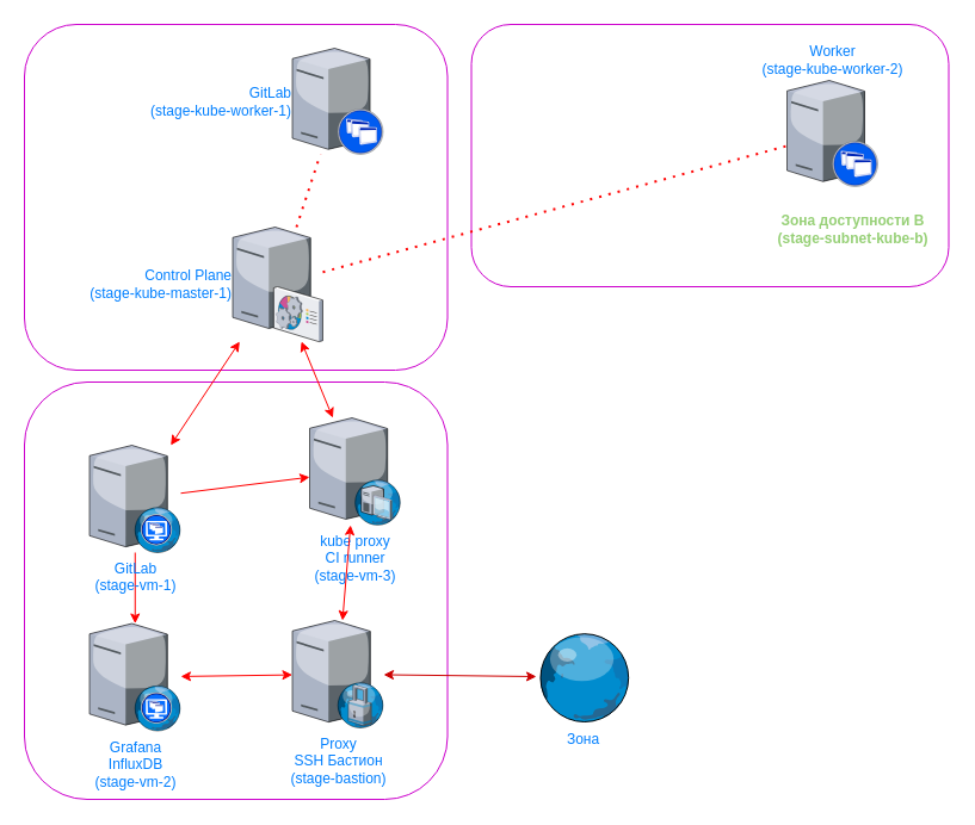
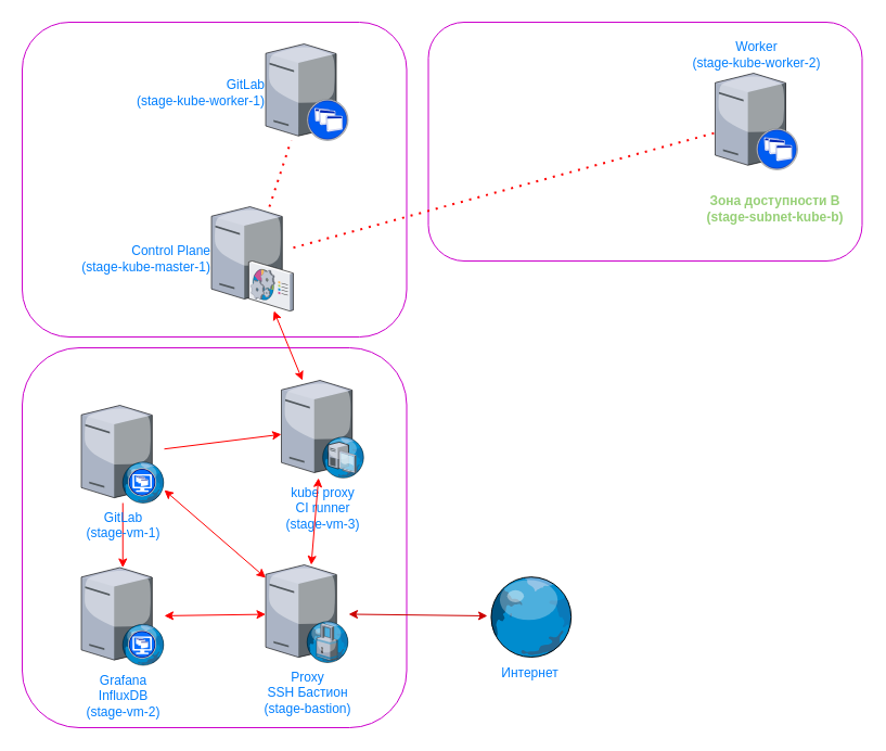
- <mxCell id="15" value="" style="endArrow=classic;startArrow=classic;html=1;rounded=0;strokeColor=#FF0000;" parent="1" source="11" target="7" edge="1"><mxGeometry width="50" height="50" relative="1" as="geometry"><mxPoint x="394.5" y="450" as="sourcePoint" /><mxPoint x="444.5" y="400" as="targetPoint" /></mxGeometry></mxCell>
+ <mxCell id="15" value="" style="endArrow=classic;startArrow=classic;html=1;rounded=0;strokeColor=#FF0000;" parent="1" source="11" target="5" edge="1"><mxGeometry width="50" height="50" relative="1" as="geometry"><mxPoint x="394.5" y="450" as="sourcePoint" /><mxPoint x="444.5" y="400" as="targetPoint" /></mxGeometry></mxCell>
- <mxCell id="6" value="Зона" style="verticalLabelPosition=bottom;sketch=0;aspect=fixed;html=1;verticalAlign=top;strokeColor=none;align=center;outlineConnect=0;shape=mxgraph.citrix.globe;labelBackgroundColor=none;labelBorderColor=none;spacingTop=0;spacing=3;fontColor=#007FFF;" parent="1" vertex="1"><mxGeometry x="449" y="530" width="78.5" height="75" as="geometry" /></mxCell>
+ <mxCell id="6" value="Интернет" style="verticalLabelPosition=bottom;sketch=0;aspect=fixed;html=1;verticalAlign=top;strokeColor=none;align=center;outlineConnect=0;shape=mxgraph.citrix.globe;labelBackgroundColor=none;labelBorderColor=none;spacingTop=0;spacing=3;fontColor=#007FFF;" parent="1" vertex="1"><mxGeometry x="449" y="530" width="78.5" height="75" as="geometry" /></mxCell>
